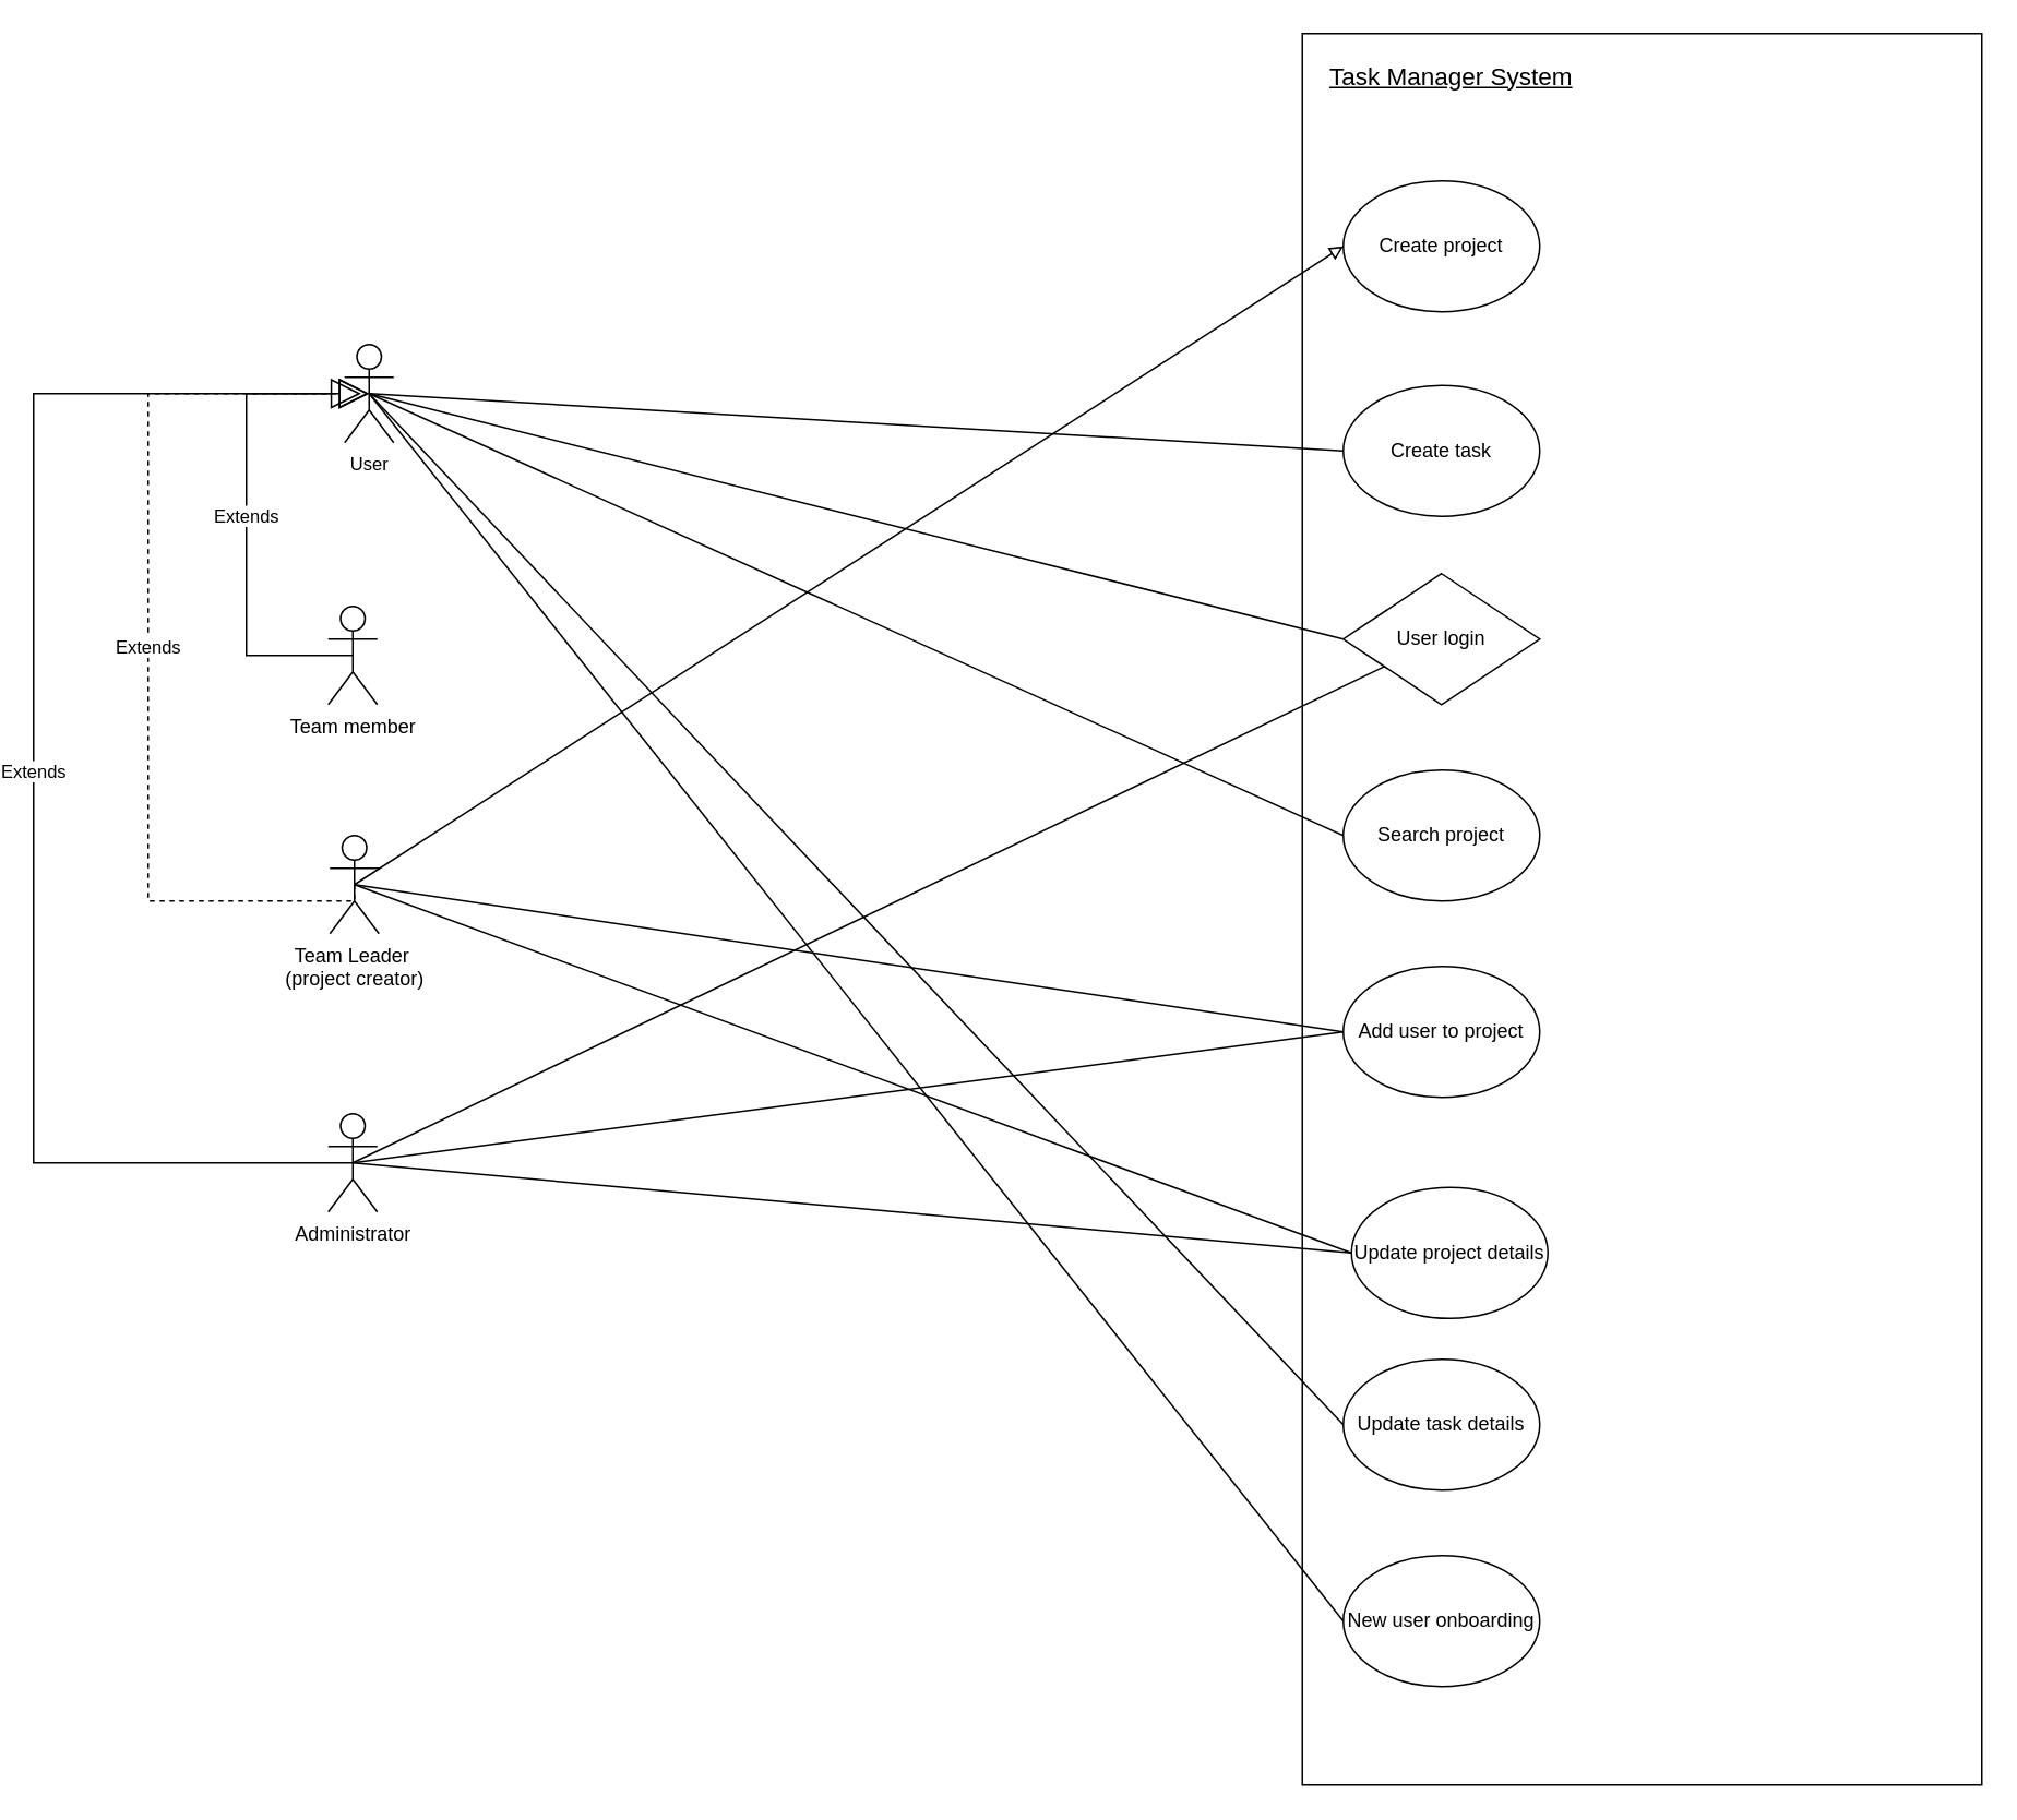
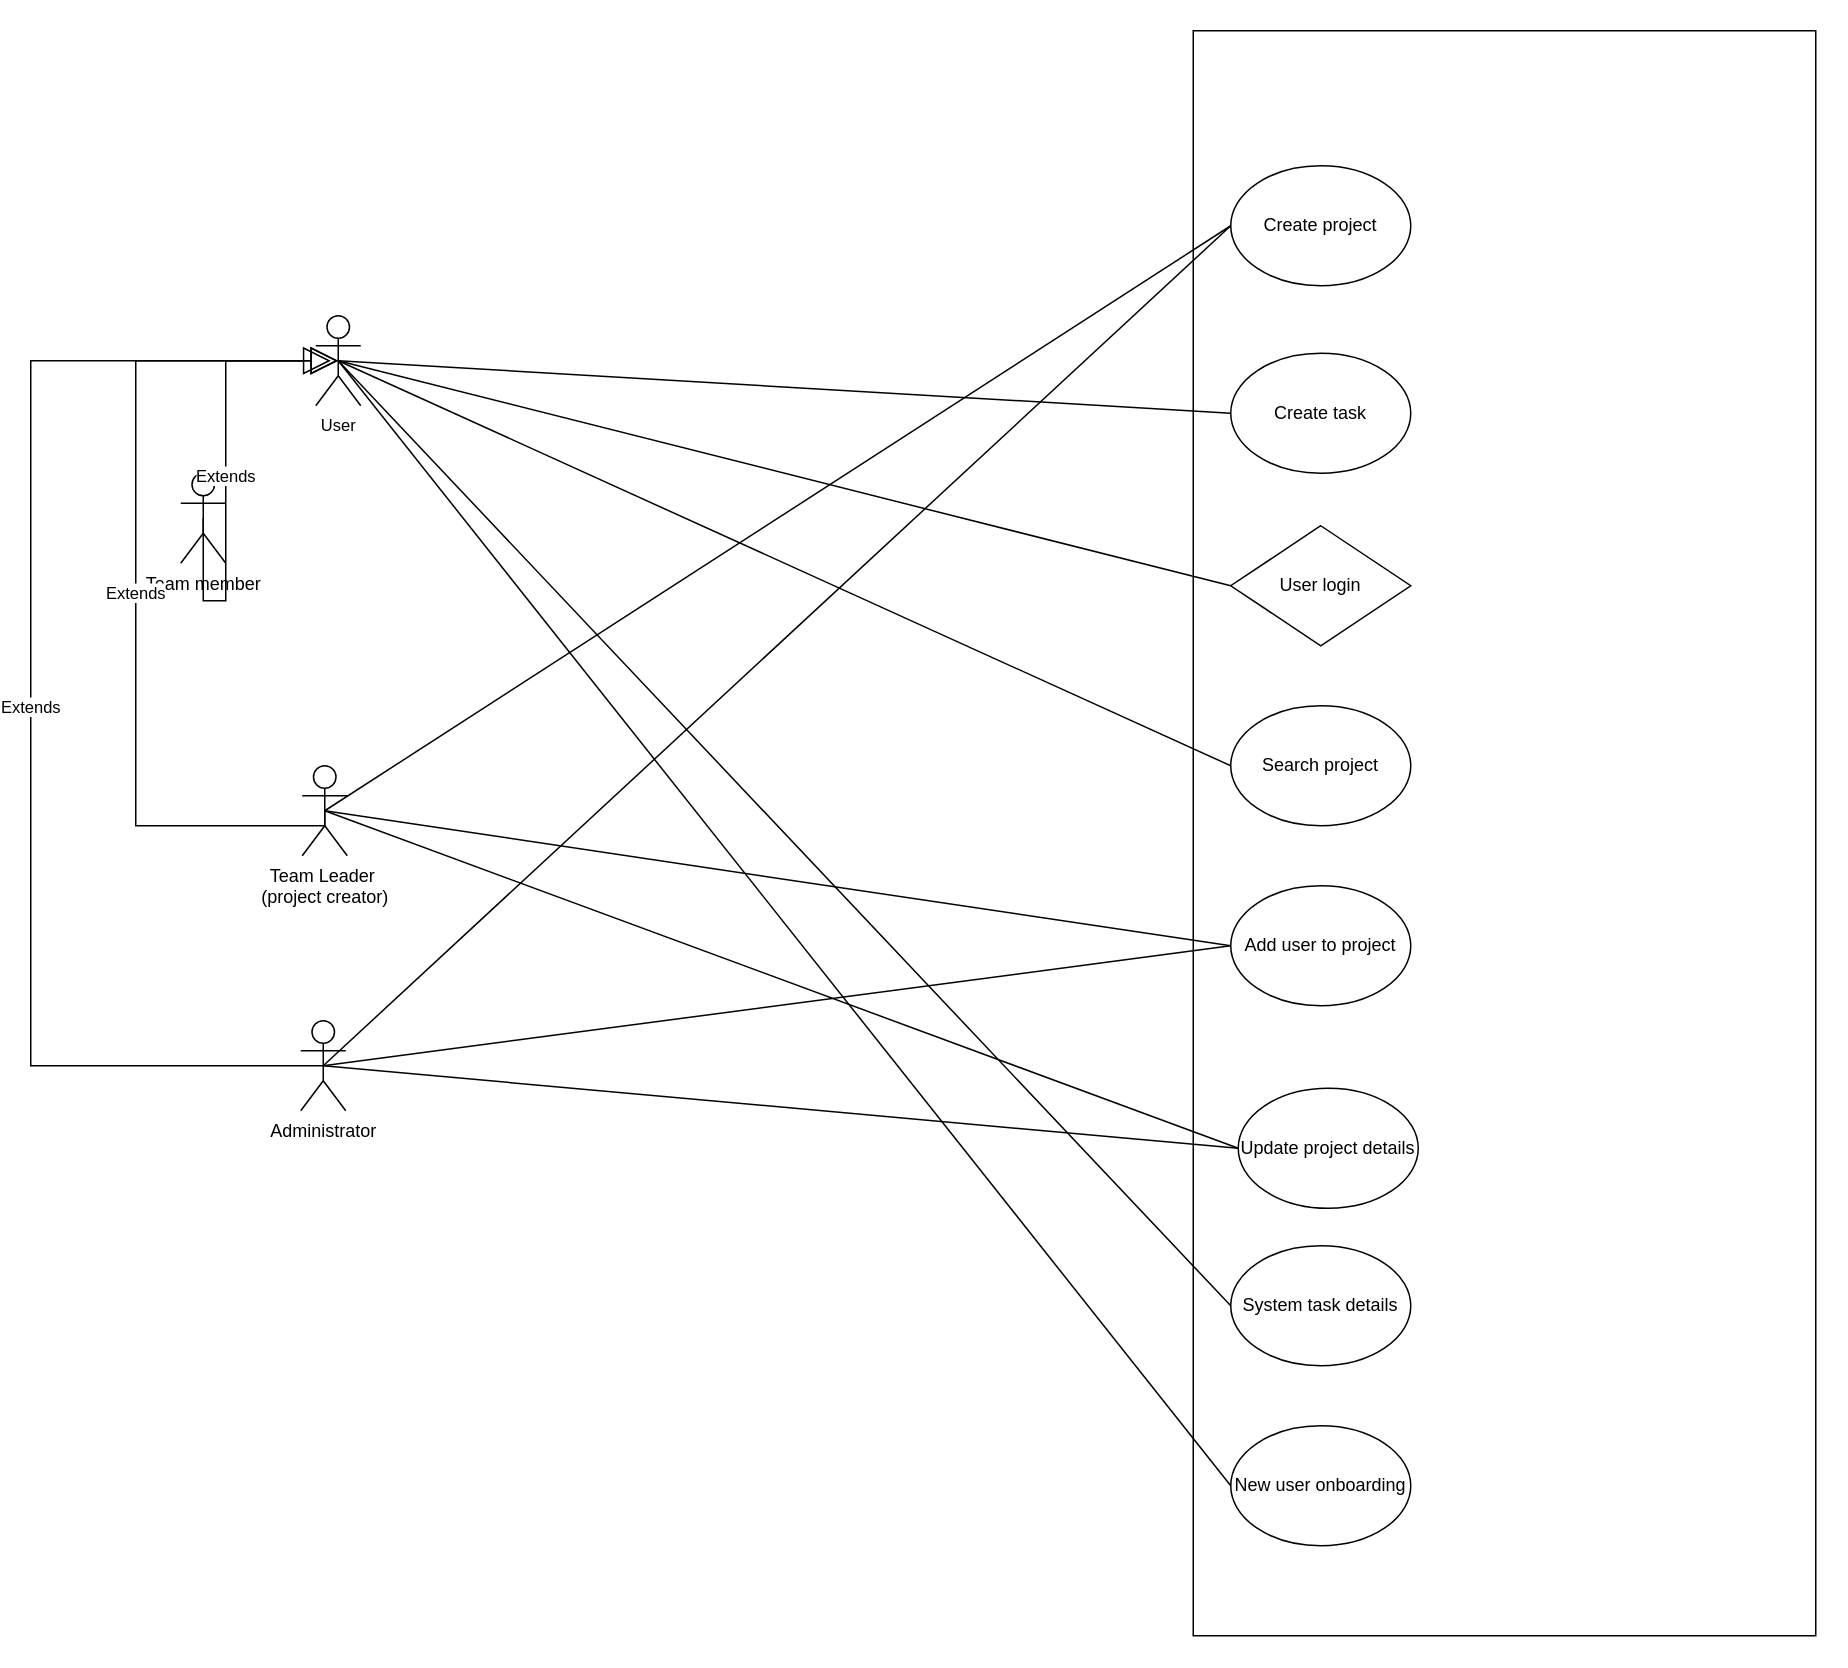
- <mxCell id="12" value="Task Manager System" style="text;html=1;align=left;verticalAlign=middle;whiteSpace=wrap;rounded=0;fontStyle=4;fontSize=15;" vertex="1" parent="1"><mxGeometry x="810" y="31" width="250" height="30" as="geometry" /></mxCell>
- <mxCell id="4" style="rounded=0;orthogonalLoop=1;jettySize=auto;html=1;exitX=0.5;exitY=0.5;exitDx=0;exitDy=0;exitPerimeter=0;entryX=0;entryY=0.5;entryDx=0;entryDy=0;endArrow=block;endFill=0;" edge="1" parent="1" source="7" target="13"><mxGeometry relative="1" as="geometry" /></mxCell>
+ <mxCell id="4" style="rounded=0;orthogonalLoop=1;jettySize=auto;html=1;exitX=0.5;exitY=0.5;exitDx=0;exitDy=0;exitPerimeter=0;entryX=0;entryY=0.5;entryDx=0;entryDy=0;endArrow=none;endFill=0;" edge="1" parent="1" source="7" target="13"><mxGeometry relative="1" as="geometry" /></mxCell>
- <mxCell id="3" value="Team member" style="shape=umlActor;verticalLabelPosition=bottom;verticalAlign=top;html=1;outlineConnect=0;" vertex="1" parent="1"><mxGeometry x="200" y="370" width="30" height="60" as="geometry" /></mxCell>
+ <mxCell id="3" value="Team member" style="shape=umlActor;verticalLabelPosition=bottom;verticalAlign=top;html=1;outlineConnect=0;" vertex="1" parent="1"><mxGeometry x="120" y="315" width="30" height="60" as="geometry" /></mxCell>
- <mxCell id="28" value="Extends" style="endArrow=block;endSize=16;endFill=0;html=1;rounded=0;strokeColor=default;align=center;verticalAlign=middle;fontFamily=Helvetica;fontSize=11;fontColor=default;labelBackgroundColor=default;entryX=0.5;entryY=0.5;entryDx=0;entryDy=0;entryPerimeter=0;exitX=0.5;exitY=0.5;exitDx=0;exitDy=0;exitPerimeter=0;edgeStyle=orthogonalEdgeStyle;dashed=1;" edge="1" parent="1" source="7" target="26"><mxGeometry x="0.003" width="160" relative="1" as="geometry"><mxPoint x="225" y="550" as="sourcePoint" /><mxPoint x="235" y="390" as="targetPoint" /><Array as="points"><mxPoint x="216" y="550" /><mxPoint x="90" y="550" /><mxPoint x="90" y="240" /></Array><mxPoint as="offset" /></mxGeometry></mxCell>
+ <mxCell id="28" value="Extends" style="endArrow=block;endSize=16;endFill=0;html=1;rounded=0;strokeColor=default;align=center;verticalAlign=middle;fontFamily=Helvetica;fontSize=11;fontColor=default;labelBackgroundColor=default;entryX=0.5;entryY=0.5;entryDx=0;entryDy=0;entryPerimeter=0;exitX=0.5;exitY=0.5;exitDx=0;exitDy=0;exitPerimeter=0;edgeStyle=orthogonalEdgeStyle;" edge="1" parent="1" source="7" target="26"><mxGeometry x="0.003" width="160" relative="1" as="geometry"><mxPoint x="225" y="550" as="sourcePoint" /><mxPoint x="235" y="390" as="targetPoint" /><Array as="points"><mxPoint x="216" y="550" /><mxPoint x="90" y="550" /><mxPoint x="90" y="240" /></Array><mxPoint as="offset" /></mxGeometry></mxCell>
- <mxCell id="8" style="rounded=0;orthogonalLoop=1;jettySize=auto;html=1;exitX=0.5;exitY=0.5;exitDx=0;exitDy=0;exitPerimeter=0;endArrow=none;endFill=0;" edge="1" parent="1" source="11" target="15"><mxGeometry relative="1" as="geometry" /></mxCell>
+ <mxCell id="8" style="rounded=0;orthogonalLoop=1;jettySize=auto;html=1;exitX=0.5;exitY=0.5;exitDx=0;exitDy=0;exitPerimeter=0;entryX=0;entryY=0.5;entryDx=0;entryDy=0;endArrow=none;endFill=0;" edge="1" parent="1" source="11" target="13"><mxGeometry relative="1" as="geometry" /></mxCell>
- <mxCell id="19" value="Update task details" style="ellipse;whiteSpace=wrap;html=1;" vertex="1" parent="1"><mxGeometry x="820" y="830" width="120" height="80" as="geometry" /></mxCell>
+ <mxCell id="19" value="System task details" style="ellipse;whiteSpace=wrap;html=1;" vertex="1" parent="1"><mxGeometry x="820" y="830" width="120" height="80" as="geometry" /></mxCell>
